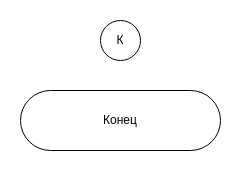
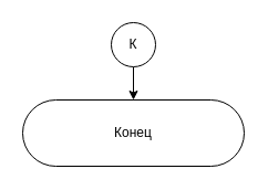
+ <mxCell id="3" style="edgeStyle=orthogonalEdgeStyle;rounded=0;orthogonalLoop=1;jettySize=auto;html=1;exitX=0.5;exitY=1;exitDx=0;exitDy=0;entryX=0.5;entryY=0;entryDx=0;entryDy=0;fontColor=#000000;" edge="1" parent="1" source="4" target="2"><mxGeometry relative="1" as="geometry" /></mxCell>
